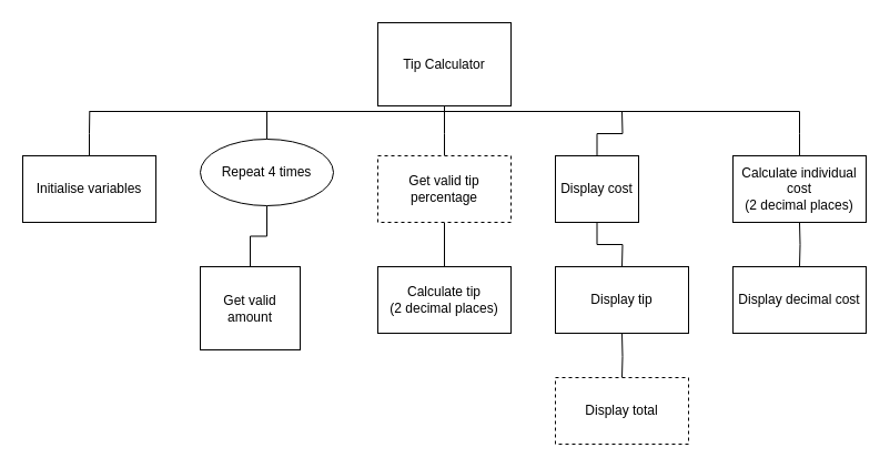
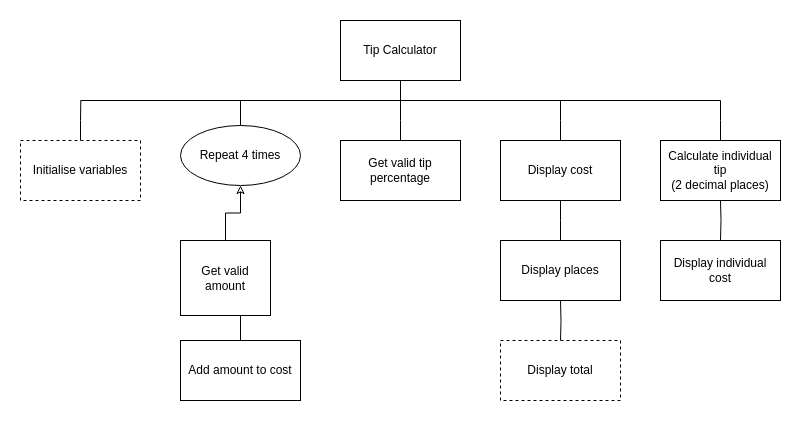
- <mxCell id="3" value="Tip&amp;nbsp;&lt;span style=&quot;background-color: initial;&quot;&gt;Calculator&lt;/span&gt;" style="rounded=0;whiteSpace=wrap;html=1;" parent="1" vertex="1"><mxGeometry x="340" y="20" width="120" height="75" as="geometry" /></mxCell>
+ <mxCell id="3" value="Tip&amp;nbsp;&lt;span style=&quot;background-color: initial;&quot;&gt;Calculator&lt;/span&gt;" style="rounded=0;whiteSpace=wrap;html=1;" parent="1" vertex="1"><mxGeometry x="340" y="20" width="120" height="60" as="geometry" /></mxCell>
- <mxCell id="5" value="Initialise variables" style="rounded=0;whiteSpace=wrap;html=1;" parent="1" vertex="1"><mxGeometry x="20" y="140" width="120" height="60" as="geometry" /></mxCell>
+ <mxCell id="5" value="Initialise variables" style="rounded=0;whiteSpace=wrap;html=1;dashed=1;" parent="1" vertex="1"><mxGeometry x="20" y="140" width="120" height="60" as="geometry" /></mxCell>
- <mxCell id="15" value="Get valid tip percentage" style="rounded=0;whiteSpace=wrap;html=1;dashed=1;" parent="1" vertex="1"><mxGeometry x="340" y="140" width="120" height="60" as="geometry" /></mxCell>
+ <mxCell id="15" value="Get valid tip percentage" style="rounded=0;whiteSpace=wrap;html=1;" parent="1" vertex="1"><mxGeometry x="340" y="140" width="120" height="60" as="geometry" /></mxCell>
- <mxCell id="18" value="Display cost" style="rounded=0;whiteSpace=wrap;html=1;" parent="1" vertex="1"><mxGeometry x="500" y="140" width="75" height="60" as="geometry" /></mxCell>
+ <mxCell id="18" value="Display cost" style="rounded=0;whiteSpace=wrap;html=1;" parent="1" vertex="1"><mxGeometry x="500" y="140" width="120" height="60" as="geometry" /></mxCell>
- <mxCell id="24" value="Calculate individual cost&lt;div&gt;(2 decimal places)&lt;/div&gt;" style="rounded=0;whiteSpace=wrap;html=1;" parent="1" vertex="1"><mxGeometry x="660" y="140" width="120" height="60" as="geometry" /></mxCell>
+ <mxCell id="24" value="Calculate individual tip&lt;div&gt;(2 decimal places)&lt;/div&gt;" style="rounded=0;whiteSpace=wrap;html=1;" parent="1" vertex="1"><mxGeometry x="660" y="140" width="120" height="60" as="geometry" /></mxCell>
- <mxCell id="6" style="edgeStyle=orthogonalEdgeStyle;rounded=0;orthogonalLoop=1;jettySize=auto;html=1;exitX=0.5;exitY=0;exitDx=0;exitDy=0;endArrow=none;endFill=0;entryX=0.5;entryY=1;entryDx=0;entryDy=0;" parent="1" source="8" target="11" edge="1"><mxGeometry relative="1" as="geometry" /></mxCell>
+ <mxCell id="6" style="edgeStyle=orthogonalEdgeStyle;rounded=0;orthogonalLoop=1;jettySize=auto;html=1;exitX=0.5;exitY=0;exitDx=0;exitDy=0;endArrow=classic;endFill=0;entryX=0.5;entryY=1;entryDx=0;entryDy=0;" parent="1" source="8" target="11" edge="1"><mxGeometry relative="1" as="geometry" /></mxCell>
- <mxCell id="14" style="edgeStyle=orthogonalEdgeStyle;rounded=0;orthogonalLoop=1;jettySize=auto;html=1;exitX=0.5;exitY=1;exitDx=0;exitDy=0;entryX=0.5;entryY=0;entryDx=0;entryDy=0;endArrow=none;endFill=0;" parent="1" source="15" target="21" edge="1"><mxGeometry relative="1" as="geometry" /></mxCell>
- <mxCell id="21" value="Calculate tip&lt;div&gt;(2 decimal places)&lt;/div&gt;" style="rounded=0;whiteSpace=wrap;html=1;" parent="1" vertex="1"><mxGeometry x="340" y="240" width="120" height="60" as="geometry" /></mxCell>
- <mxCell id="22" value="Display tip" style="rounded=0;whiteSpace=wrap;html=1;" parent="1" vertex="1"><mxGeometry x="500" y="240" width="120" height="60" as="geometry" /></mxCell>
+ <mxCell id="22" value="Display places" style="rounded=0;whiteSpace=wrap;html=1;" parent="1" vertex="1"><mxGeometry x="500" y="240" width="120" height="60" as="geometry" /></mxCell>
- <mxCell id="26" value="Display decimal cost" style="rounded=0;whiteSpace=wrap;html=1;" parent="1" vertex="1"><mxGeometry x="660" y="240" width="120" height="60" as="geometry" /></mxCell>
+ <mxCell id="26" value="Display individual cost" style="rounded=0;whiteSpace=wrap;html=1;" parent="1" vertex="1"><mxGeometry x="660" y="240" width="120" height="60" as="geometry" /></mxCell>
+ <mxCell id="7" style="edgeStyle=orthogonalEdgeStyle;rounded=0;orthogonalLoop=1;jettySize=auto;html=1;exitX=0.5;exitY=1;exitDx=0;exitDy=0;entryX=0.5;entryY=0;entryDx=0;entryDy=0;endArrow=none;endFill=0;" parent="1" source="8" target="12" edge="1"><mxGeometry relative="1" as="geometry"><mxPoint x="240" y="340" as="targetPoint" /></mxGeometry></mxCell>
+ <mxCell id="12" value="Add amount to cost" style="rounded=0;whiteSpace=wrap;html=1;" parent="1" vertex="1"><mxGeometry x="180" y="340" width="120" height="60" as="geometry" /></mxCell>
